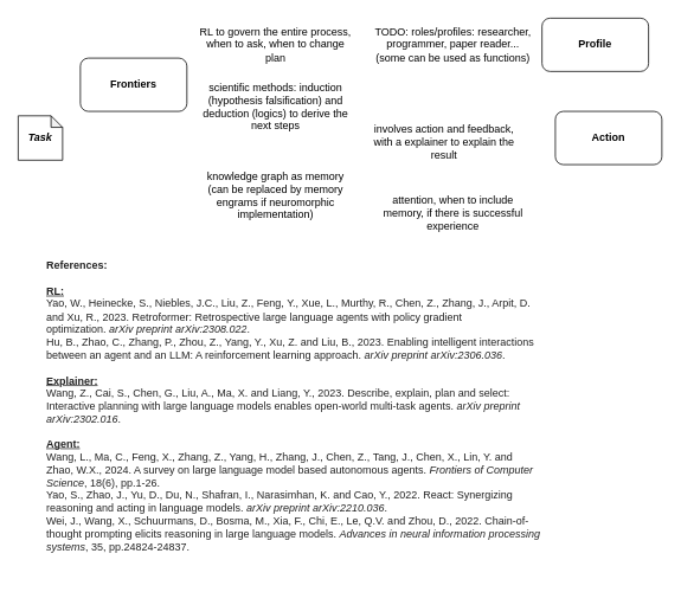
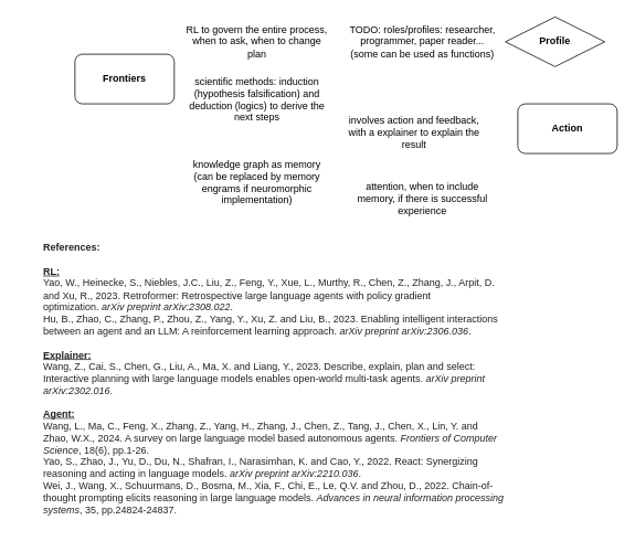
- <mxCell id="11" value="Profile" style="rounded=1;whiteSpace=wrap;html=1;fontStyle=1" vertex="1" parent="1"><mxGeometry x="610" y="20" width="120" height="60" as="geometry" /></mxCell>
+ <mxCell id="11" value="Profile" style="rhombus;whiteSpace=wrap;html=1;fontStyle=1;" vertex="1" parent="1"><mxGeometry x="610" y="20" width="120" height="60" as="geometry" /></mxCell>
- <mxCell id="12" value="&lt;b&gt;&lt;i&gt;Task&lt;/i&gt;&lt;/b&gt;" style="shape=note;whiteSpace=wrap;html=1;backgroundOutline=1;darkOpacity=0.05;size=13;" vertex="1" parent="1"><mxGeometry x="20" y="130" width="50" height="50" as="geometry" /></mxCell>
